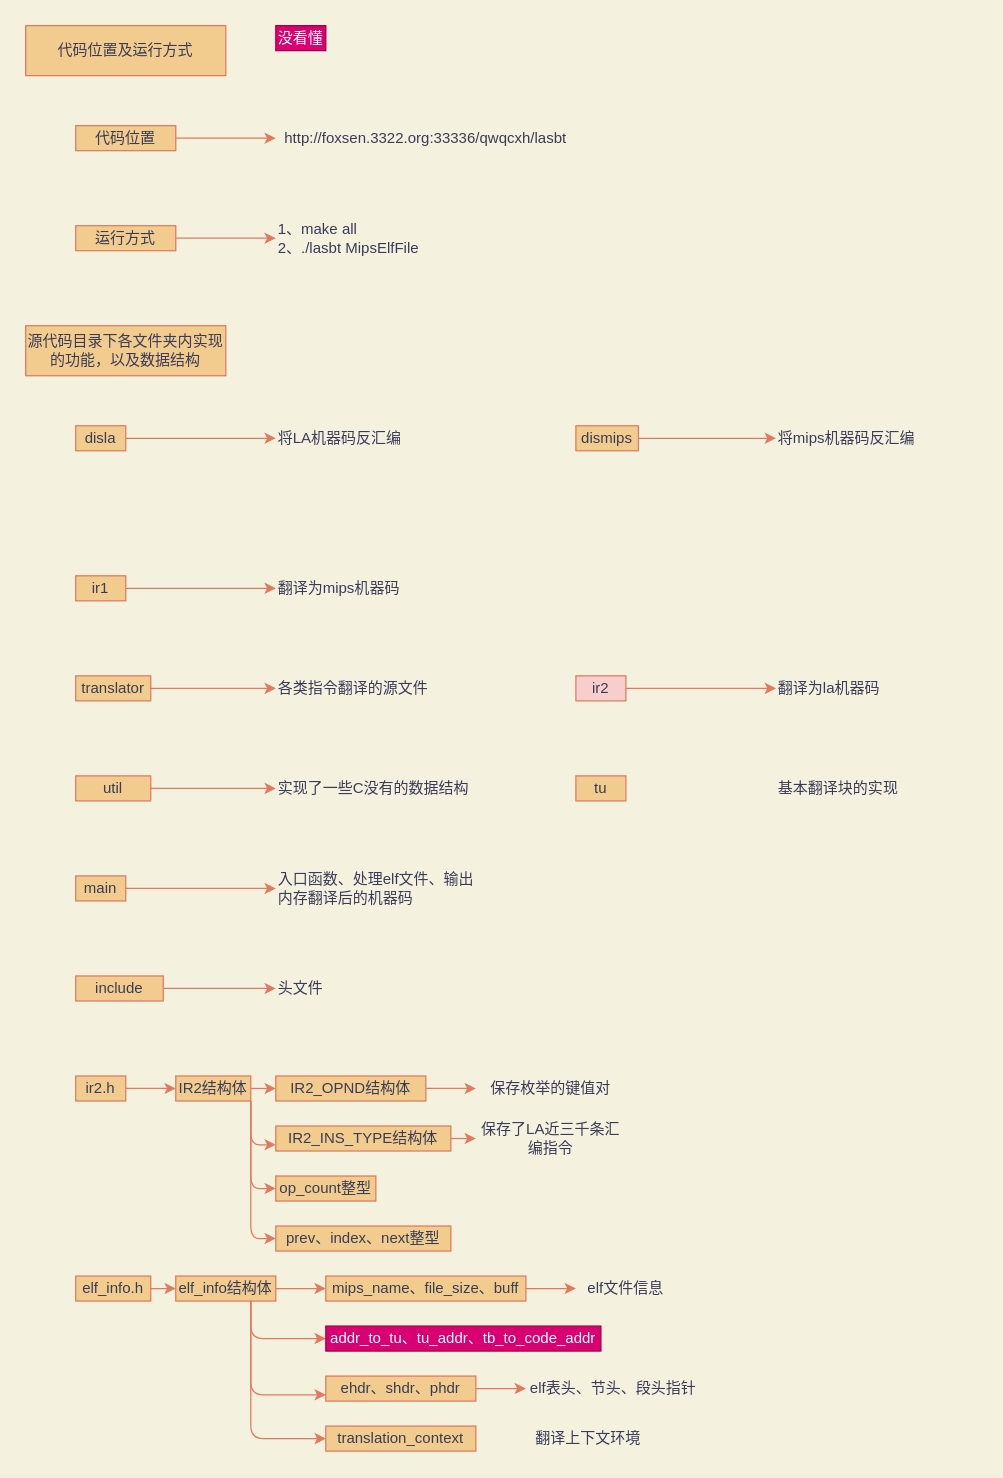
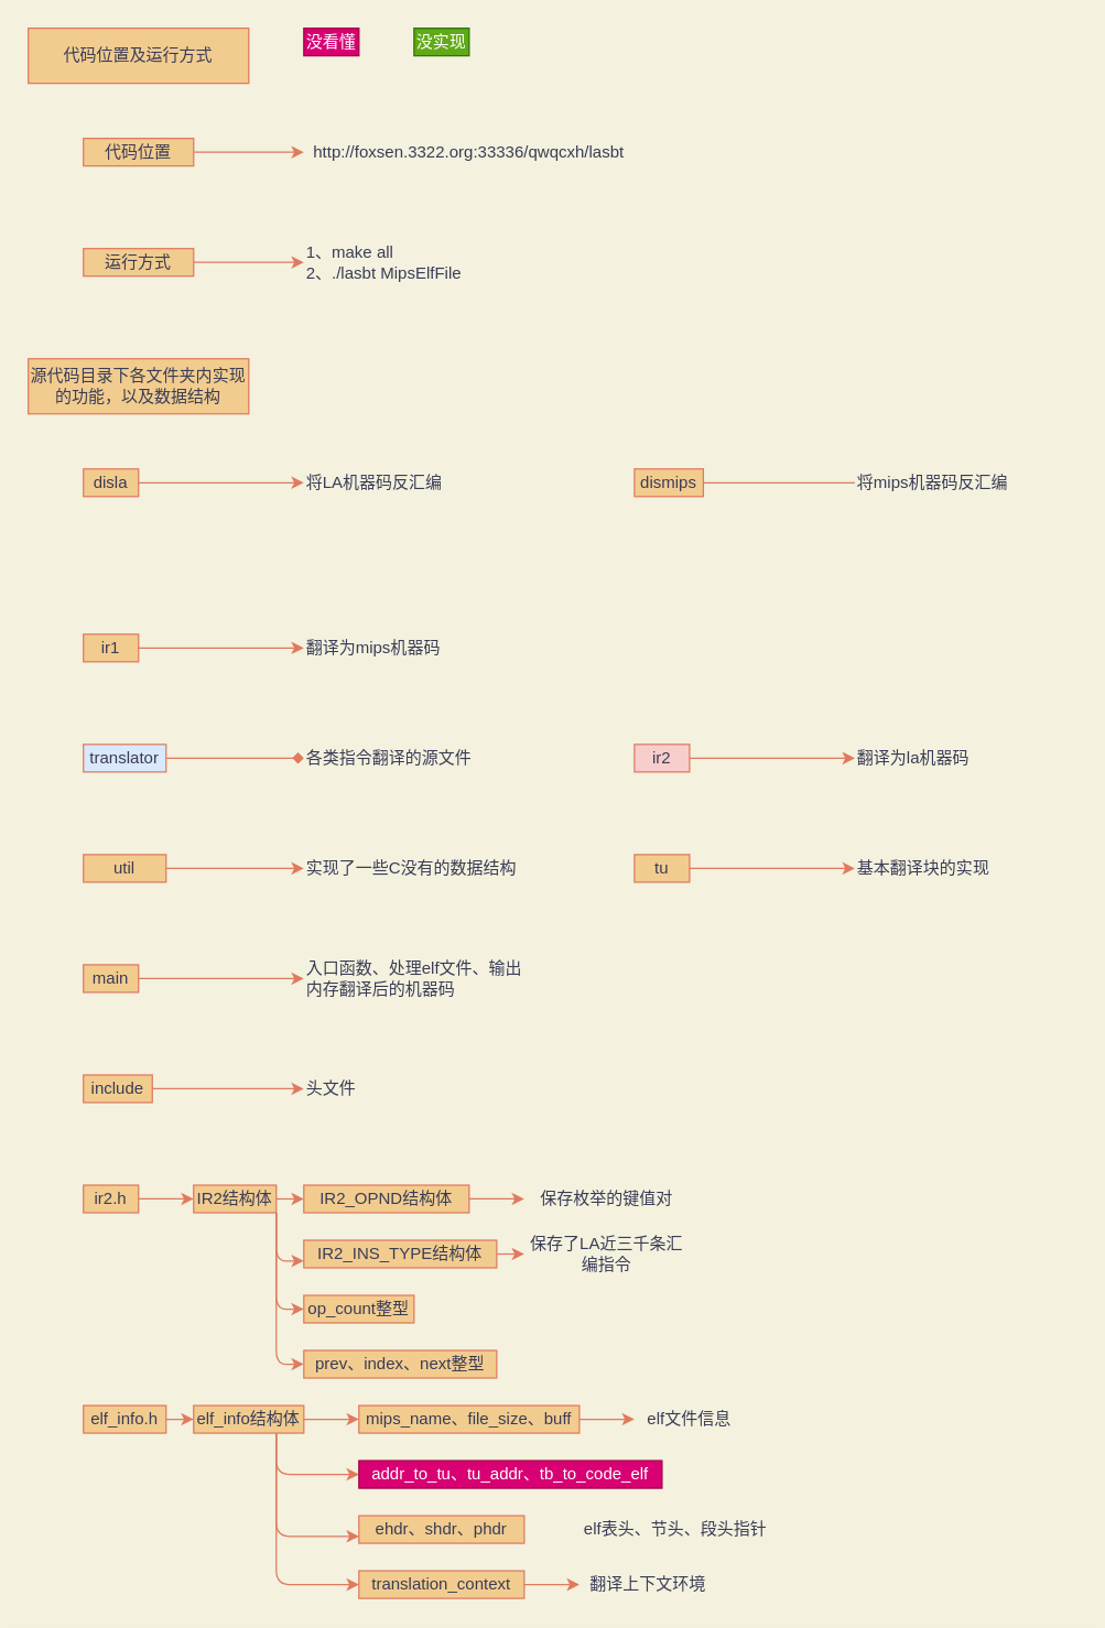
+ <mxCell id="71" value="没实现" style="rounded=0;whiteSpace=wrap;html=1;sketch=0;strokeColor=#2D7600;fillColor=#60a917;fontColor=#ffffff;" parent="1" vertex="1"><mxGeometry x="300" width="40" height="20" as="geometry" y="20" /></mxCell>
- <mxCell id="2" style="edgeStyle=orthogonalEdgeStyle;rounded=0;orthogonalLoop=1;jettySize=auto;html=1;exitX=1;exitY=0.5;exitDx=0;exitDy=0;labelBackgroundColor=#F4F1DE;strokeColor=#E07A5F;fontColor=#393C56;" parent="1" source="3" target="19" edge="1"><mxGeometry relative="1" as="geometry" /></mxCell>
+ <mxCell id="2" style="edgeStyle=orthogonalEdgeStyle;rounded=0;orthogonalLoop=1;jettySize=auto;html=1;exitX=1;exitY=0.5;exitDx=0;exitDy=0;labelBackgroundColor=#F4F1DE;strokeColor=#E07A5F;fontColor=#393C56;endArrow=none;" parent="1" source="3" target="19" edge="1"><mxGeometry relative="1" as="geometry" /></mxCell>
- <mxCell id="12" value="translator" style="rounded=0;whiteSpace=wrap;html=1;fillColor=#F2CC8F;strokeColor=#E07A5F;fontColor=#393C56;" parent="1" vertex="1"><mxGeometry x="60" y="540" width="60" height="20" as="geometry" /></mxCell>
+ <mxCell id="12" value="translator" style="rounded=0;whiteSpace=wrap;html=1;fillColor=#dae8fc;strokeColor=#E07A5F;fontColor=#393C56;" parent="1" vertex="1"><mxGeometry x="60" y="540" width="60" height="20" as="geometry" /></mxCell>
- <mxCell id="11" style="edgeStyle=orthogonalEdgeStyle;rounded=0;orthogonalLoop=1;jettySize=auto;html=1;exitX=1;exitY=0.5;exitDx=0;exitDy=0;entryX=0;entryY=0.5;entryDx=0;entryDy=0;labelBackgroundColor=#F4F1DE;strokeColor=#E07A5F;fontColor=#393C56;" parent="1" source="12" target="25" edge="1"><mxGeometry relative="1" as="geometry" /></mxCell>
+ <mxCell id="11" style="edgeStyle=orthogonalEdgeStyle;rounded=0;orthogonalLoop=1;jettySize=auto;html=1;exitX=1;exitY=0.5;exitDx=0;exitDy=0;entryX=0;entryY=0.5;entryDx=0;entryDy=0;labelBackgroundColor=#F4F1DE;strokeColor=#E07A5F;fontColor=#393C56;endArrow=diamond;" parent="1" source="12" target="25" edge="1"><mxGeometry relative="1" as="geometry" /></mxCell>
+ <mxCell id="13" style="edgeStyle=orthogonalEdgeStyle;rounded=0;orthogonalLoop=1;jettySize=auto;html=1;exitX=1;exitY=0.5;exitDx=0;exitDy=0;entryX=0;entryY=0.5;entryDx=0;entryDy=0;labelBackgroundColor=#F4F1DE;strokeColor=#E07A5F;fontColor=#393C56;" parent="1" source="14" target="26" edge="1"><mxGeometry relative="1" as="geometry" /></mxCell>
- <mxCell id="7" value="include" style="rounded=0;whiteSpace=wrap;html=1;fillColor=#F2CC8F;strokeColor=#E07A5F;fontColor=#393C56;" parent="1" vertex="1"><mxGeometry x="60" y="780" width="70" height="20" as="geometry" /></mxCell>
+ <mxCell id="7" value="include" style="rounded=0;whiteSpace=wrap;html=1;fillColor=#F2CC8F;strokeColor=#E07A5F;fontColor=#393C56;" parent="1" vertex="1"><mxGeometry x="60" y="780" width="50" height="20" as="geometry" /></mxCell>
- <mxCell id="62" value="addr_to_tu、tu_addr、tb_to_code_addr" style="rounded=0;whiteSpace=wrap;html=1;labelBackgroundColor=none;sketch=0;fillColor=#d80073;strokeColor=#A50040;fontColor=#ffffff;" parent="1" vertex="1"><mxGeometry x="260" y="1060" width="220" height="20" as="geometry" /></mxCell>
+ <mxCell id="62" value="addr_to_tu、tu_addr、tb_to_code_elf" style="rounded=0;whiteSpace=wrap;html=1;labelBackgroundColor=none;sketch=0;fillColor=#d80073;strokeColor=#A50040;fontColor=#ffffff;" parent="1" vertex="1"><mxGeometry x="260" y="1060" width="220" height="20" as="geometry" /></mxCell>
- <mxCell id="53" value="" style="edgeStyle=orthogonalEdgeStyle;curved=0;rounded=1;sketch=0;orthogonalLoop=1;jettySize=auto;html=1;labelBackgroundColor=#F4F1DE;strokeColor=#E07A5F;fontColor=#393C56;" parent="1" source="54" target="55" edge="1"><mxGeometry relative="1" as="geometry" /></mxCell>
+ <mxCell id="59" value="" style="edgeStyle=orthogonalEdgeStyle;curved=0;rounded=1;sketch=0;orthogonalLoop=1;jettySize=auto;html=1;labelBackgroundColor=#F4F1DE;strokeColor=#E07A5F;fontColor=#393C56;" parent="1" source="60" target="61" edge="1"><mxGeometry relative="1" as="geometry" /></mxCell>
